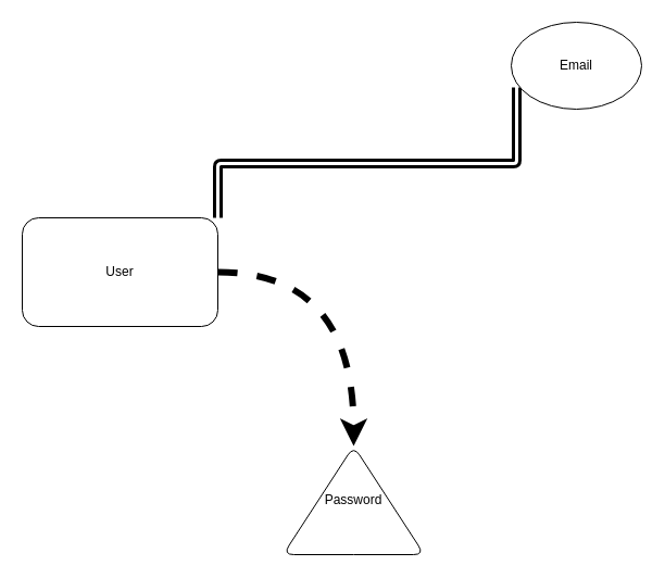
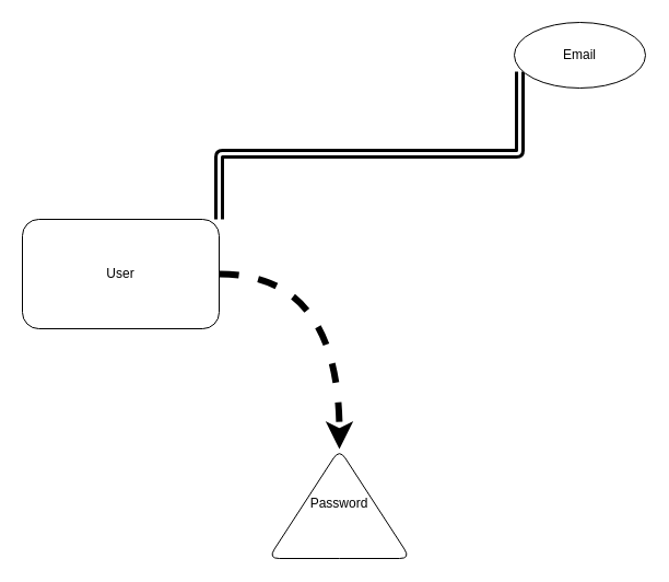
- <mxCell id="5" value="Email" style="ellipse;whiteSpace=wrap;html=1;strokeWidth=1;rounded=1;" vertex="1" parent="1"><mxGeometry x="470" y="20" width="120" height="80" as="geometry" /></mxCell>
+ <mxCell id="5" value="Email" style="ellipse;whiteSpace=wrap;html=1;strokeWidth=1;rounded=1;" vertex="1" parent="1"><mxGeometry x="470" y="20" width="120" height="60" as="geometry" /></mxCell>
- <mxCell id="6" value="Password" style="triangle;whiteSpace=wrap;html=1;strokeWidth=1;direction=north;rounded=1;" vertex="1" parent="1"><mxGeometry x="260" y="410" width="130" height="100" as="geometry" /></mxCell>
+ <mxCell id="6" value="Password" style="triangle;whiteSpace=wrap;html=1;strokeWidth=1;direction=north;rounded=1;" vertex="1" parent="1"><mxGeometry x="245" y="410" width="130" height="100" as="geometry" /></mxCell>
